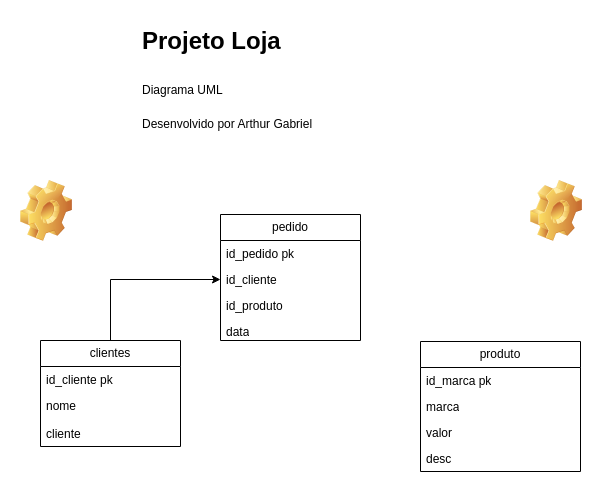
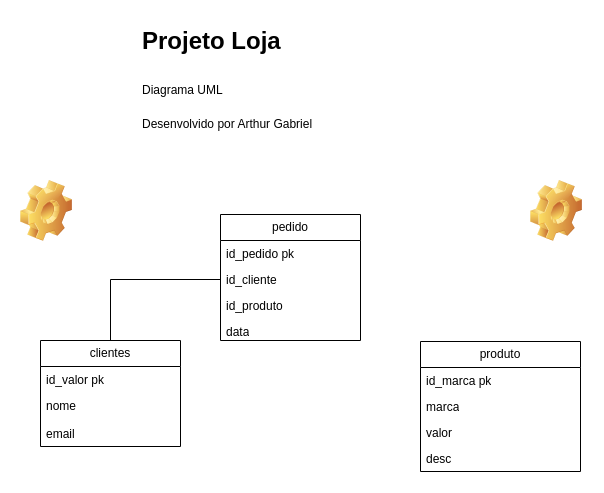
- <mxCell id="12" style="edgeStyle=orthogonalEdgeStyle;rounded=0;orthogonalLoop=1;jettySize=auto;html=1;" edge="1" parent="1" source="13" target="4"><mxGeometry relative="1" as="geometry" /></mxCell>
+ <mxCell id="12" style="edgeStyle=orthogonalEdgeStyle;rounded=0;orthogonalLoop=1;jettySize=auto;html=1;endArrow=none;" edge="1" parent="1" source="13" target="4"><mxGeometry relative="1" as="geometry" /></mxCell>
- <mxCell id="14" value="id_cliente pk" style="text;strokeColor=none;fillColor=none;align=left;verticalAlign=top;spacingLeft=4;spacingRight=4;overflow=hidden;rotatable=0;points=[[0,0.5],[1,0.5]];portConstraint=eastwest;whiteSpace=wrap;html=1;" vertex="1" parent="13"><mxGeometry y="26" width="140" height="26" as="geometry" /></mxCell>
+ <mxCell id="14" value="id_valor pk" style="text;strokeColor=none;fillColor=none;align=left;verticalAlign=top;spacingLeft=4;spacingRight=4;overflow=hidden;rotatable=0;points=[[0,0.5],[1,0.5]];portConstraint=eastwest;whiteSpace=wrap;html=1;" vertex="1" parent="13"><mxGeometry y="26" width="140" height="26" as="geometry" /></mxCell>
- <mxCell id="16" value="cliente" style="text;strokeColor=none;fillColor=none;align=left;verticalAlign=top;spacingLeft=4;spacingRight=4;overflow=hidden;rotatable=0;points=[[0,0.5],[1,0.5]];portConstraint=eastwest;whiteSpace=wrap;html=1;" vertex="1" parent="13"><mxGeometry y="80" width="140" height="26" as="geometry" /></mxCell>
+ <mxCell id="16" value="email" style="text;strokeColor=none;fillColor=none;align=left;verticalAlign=top;spacingLeft=4;spacingRight=4;overflow=hidden;rotatable=0;points=[[0,0.5],[1,0.5]];portConstraint=eastwest;whiteSpace=wrap;html=1;" vertex="1" parent="13"><mxGeometry y="80" width="140" height="26" as="geometry" /></mxCell>
